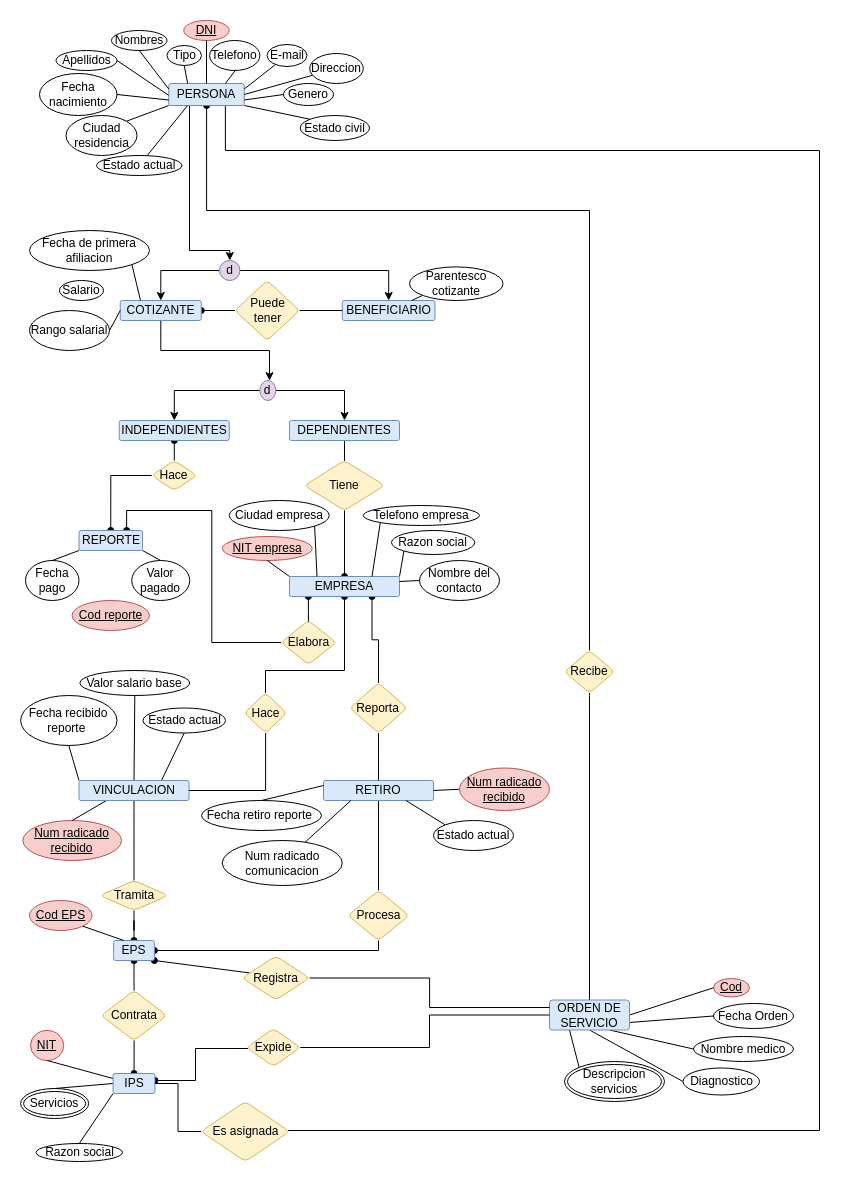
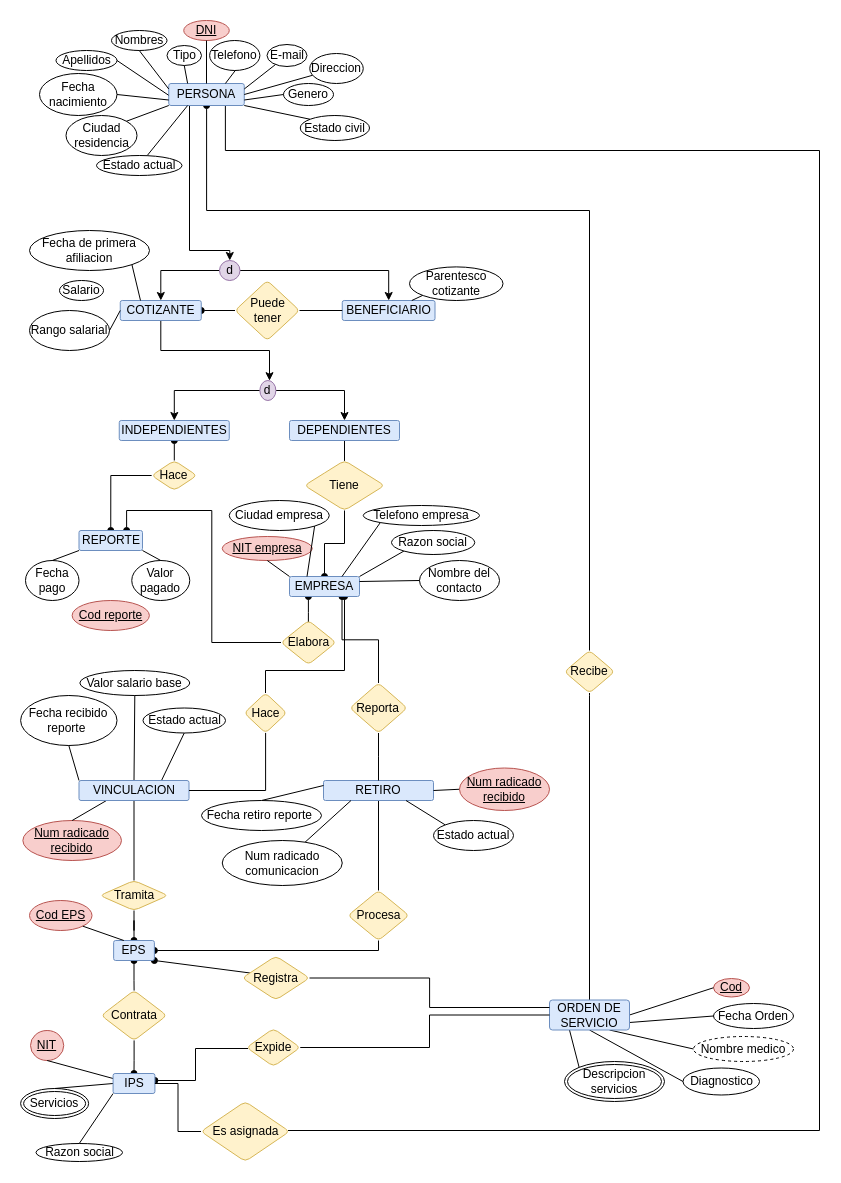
- <mxCell id="63" value="EMPRESA" style="rounded=1;arcSize=10;whiteSpace=wrap;html=1;align=center;fillColor=#dae8fc;strokeColor=#6c8ebf;" vertex="1" parent="1"><mxGeometry x="289" y="576" width="110" height="20" as="geometry" /></mxCell>
+ <mxCell id="63" value="EMPRESA" style="rounded=1;arcSize=10;whiteSpace=wrap;html=1;align=center;fillColor=#dae8fc;strokeColor=#6c8ebf;" vertex="1" parent="1"><mxGeometry x="289" y="576" width="70" height="20" as="geometry" /></mxCell>
- <mxCell id="128" value="Nombre medico" style="ellipse;whiteSpace=wrap;html=1;align=center;" vertex="1" parent="1"><mxGeometry x="693" y="1036" width="100" height="25" as="geometry" /></mxCell>
+ <mxCell id="128" value="Nombre medico" style="ellipse;whiteSpace=wrap;html=1;align=center;dashed=1;" vertex="1" parent="1"><mxGeometry x="693" y="1036" width="100" height="25" as="geometry" /></mxCell>
